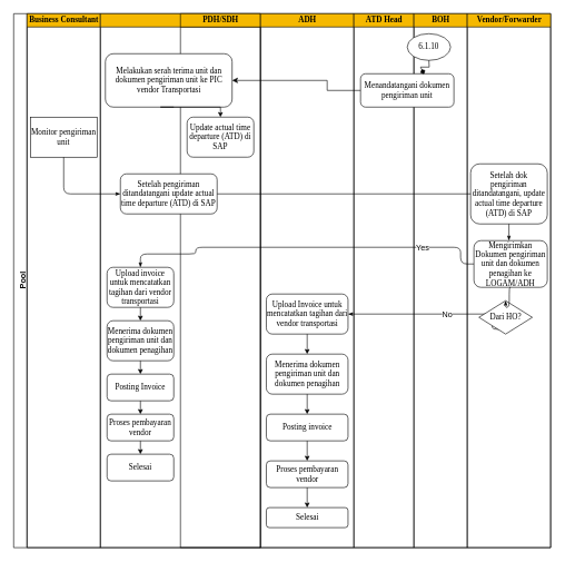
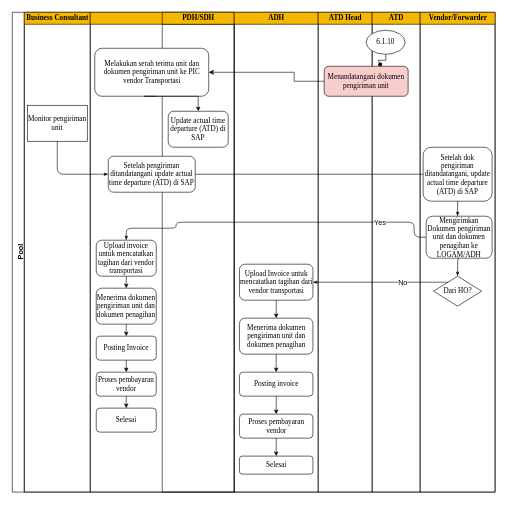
- <mxCell id="31" value="&lt;font style=&quot;font-size: 12px;&quot; face=&quot;Times New Roman&quot;&gt;BOH&lt;/font&gt;" style="swimlane;html=1;startSize=20;fillColor=#f5b800;fontSize=12;" parent="2" vertex="1"><mxGeometry x="600" width="80" height="800" as="geometry" /></mxCell>
+ <mxCell id="31" value="&lt;font style=&quot;font-size: 12px;&quot; face=&quot;Times New Roman&quot;&gt;ATD&lt;/font&gt;" style="swimlane;html=1;startSize=20;fillColor=#f5b800;fontSize=12;" parent="2" vertex="1"><mxGeometry x="600" width="80" height="800" as="geometry" /></mxCell>
- <mxCell id="33" value="&lt;font face=&quot;Times New Roman&quot; style=&quot;font-size: 12px;&quot;&gt;Menandatangani dokumen pengiriman unit&lt;/font&gt;" style="rounded=1;whiteSpace=wrap;html=1;fontSize=12;" parent="31" vertex="1"><mxGeometry x="-80" y="90" width="140" height="50" as="geometry" /></mxCell>
+ <mxCell id="33" value="&lt;font face=&quot;Times New Roman&quot; style=&quot;font-size: 12px;&quot;&gt;Menandatangani dokumen pengiriman unit&lt;/font&gt;" style="rounded=1;whiteSpace=wrap;html=1;fontSize=12;fillColor=#f8cecc;" parent="31" vertex="1"><mxGeometry x="-80" y="90" width="140" height="50" as="geometry" /></mxCell>
- <mxCell id="16" value="&lt;font style=&quot;font-size: 12px;&quot; face=&quot;Times New Roman&quot;&gt;Update actual time departure (ATD) di SAP&lt;/font&gt;" style="rounded=1;whiteSpace=wrap;html=1;shadow=0;labelBackgroundColor=none;strokeWidth=1;fontFamily=Verdana;fontSize=12;align=center;" parent="15" vertex="1"><mxGeometry x="10" y="155" width="100" height="60" as="geometry" /></mxCell>
+ <mxCell id="16" value="&lt;font style=&quot;font-size: 12px;&quot; face=&quot;Times New Roman&quot;&gt;Update actual time departure (ATD) di SAP&lt;/font&gt;" style="rounded=1;whiteSpace=wrap;html=1;shadow=0;labelBackgroundColor=none;strokeWidth=1;fontFamily=Verdana;fontSize=12;align=center;" parent="15" vertex="1"><mxGeometry x="10" y="165" width="100" height="60" as="geometry" /></mxCell>
- <mxCell id="45" value="&lt;font style=&quot;font-size: 12px;&quot; face=&quot;Times New Roman&quot;&gt;Dari HO?&lt;/font&gt;" style="rhombus;whiteSpace=wrap;html=1;fontSize=12;" parent="41" vertex="1"><mxGeometry x="17.5" y="430" width="80" height="50" as="geometry" /></mxCell>
+ <mxCell id="45" value="&lt;font style=&quot;font-size: 12px;&quot; face=&quot;Times New Roman&quot;&gt;Dari HO?&lt;/font&gt;" style="rhombus;whiteSpace=wrap;html=1;fontSize=12;" parent="41" vertex="1"><mxGeometry x="22.5" y="440" width="80" height="50" as="geometry" /></mxCell>
